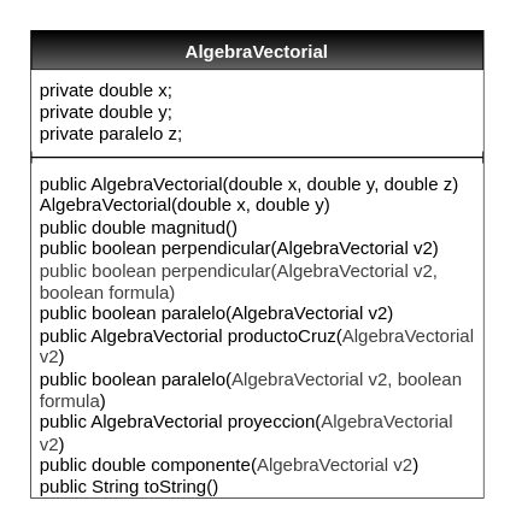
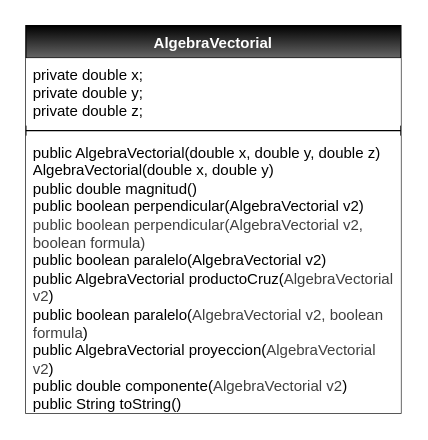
- <mxCell id="3" value="private double x;&lt;div&gt;&lt;span style=&quot;color: rgb(0, 0, 0);&quot;&gt;private double y;&lt;/span&gt;&lt;br&gt;&lt;/div&gt;&lt;div&gt;&lt;span style=&quot;color: rgb(0, 0, 0);&quot;&gt;private paralelo z;&lt;/span&gt;&lt;span style=&quot;color: rgb(0, 0, 0);&quot;&gt;&lt;br&gt;&lt;/span&gt;&lt;/div&gt;" style="text;strokeColor=none;fillColor=#FFFFFF;align=left;verticalAlign=top;spacingLeft=4;spacingRight=4;overflow=hidden;rotatable=0;points=[[0,0.5],[1,0.5]];portConstraint=eastwest;whiteSpace=wrap;html=1;" parent="2" vertex="1"><mxGeometry y="26" width="300" height="54" as="geometry" /></mxCell>
+ <mxCell id="3" value="private double x;&lt;div&gt;&lt;span style=&quot;color: rgb(0, 0, 0);&quot;&gt;private double y;&lt;/span&gt;&lt;br&gt;&lt;/div&gt;&lt;div&gt;&lt;span style=&quot;color: rgb(0, 0, 0);&quot;&gt;private double z;&lt;/span&gt;&lt;span style=&quot;color: rgb(0, 0, 0);&quot;&gt;&lt;br&gt;&lt;/span&gt;&lt;/div&gt;" style="text;strokeColor=none;fillColor=#FFFFFF;align=left;verticalAlign=top;spacingLeft=4;spacingRight=4;overflow=hidden;rotatable=0;points=[[0,0.5],[1,0.5]];portConstraint=eastwest;whiteSpace=wrap;html=1;" parent="2" vertex="1"><mxGeometry y="26" width="300" height="54" as="geometry" /></mxCell>
